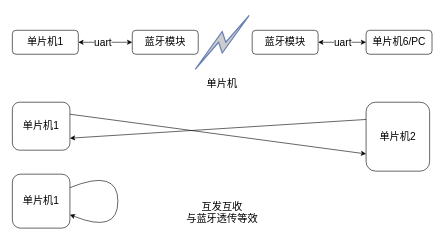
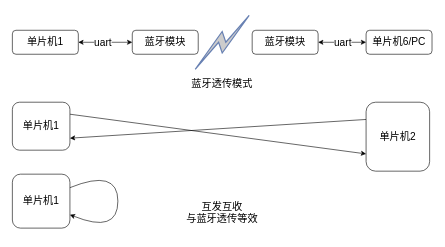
- <mxCell id="17" value="单片机" style="text;html=1;strokeColor=none;fillColor=none;align=center;verticalAlign=middle;whiteSpace=wrap;rounded=0;fontSize=17;" vertex="1" parent="1"><mxGeometry x="310" y="130" width="120" height="20" as="geometry" /></mxCell>
+ <mxCell id="17" value="蓝牙透传模式" style="text;html=1;strokeColor=none;fillColor=none;align=center;verticalAlign=middle;whiteSpace=wrap;rounded=0;fontSize=17;" vertex="1" parent="1"><mxGeometry x="310" y="130" width="120" height="20" as="geometry" /></mxCell>
